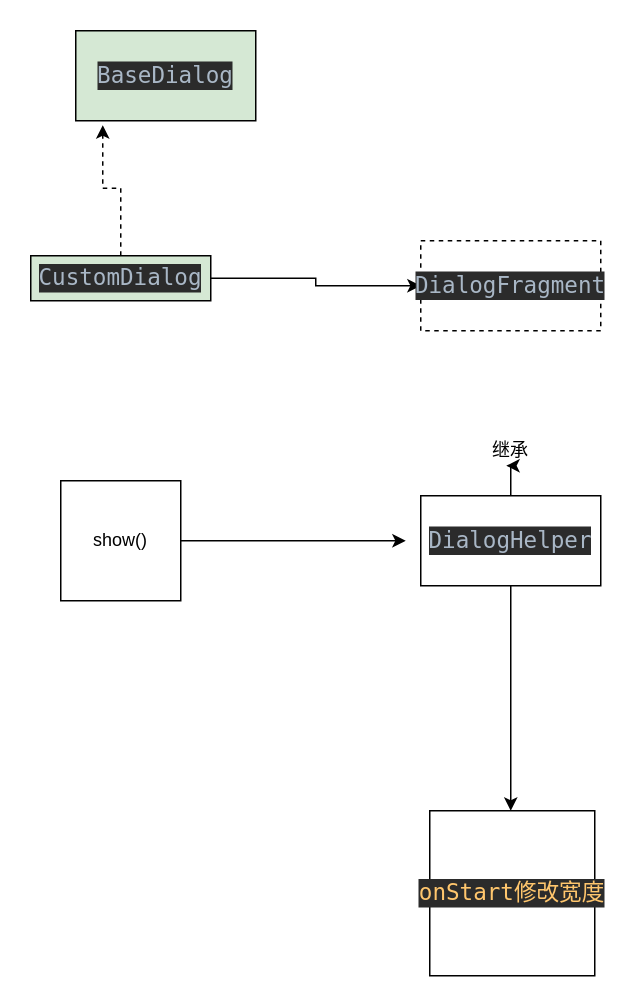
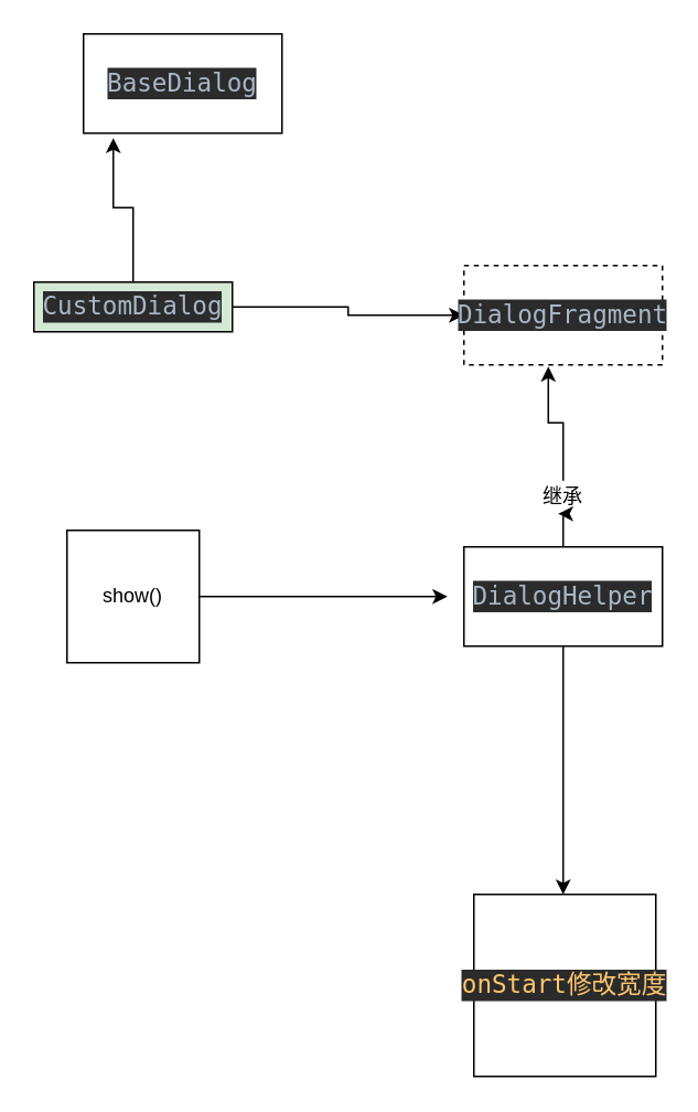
- <mxCell id="2" value="&lt;pre style=&quot;background-color: #2b2b2b ; color: #a9b7c6 ; font-family: &amp;#34;fira code medium&amp;#34; , monospace ; font-size: 11.3pt&quot;&gt;BaseDialog&lt;/pre&gt;" style="rounded=0;whiteSpace=wrap;html=1;fillColor=#d5e8d4;" parent="1" vertex="1"><mxGeometry x="50" y="20" width="120" height="60" as="geometry" /></mxCell>
+ <mxCell id="2" value="&lt;pre style=&quot;background-color: #2b2b2b ; color: #a9b7c6 ; font-family: &amp;#34;fira code medium&amp;#34; , monospace ; font-size: 11.3pt&quot;&gt;BaseDialog&lt;/pre&gt;" style="rounded=0;whiteSpace=wrap;html=1;" parent="1" vertex="1"><mxGeometry x="50" y="20" width="120" height="60" as="geometry" /></mxCell>
- <mxCell id="3" style="edgeStyle=orthogonalEdgeStyle;rounded=0;orthogonalLoop=1;jettySize=auto;html=1;entryX=0.15;entryY=1.05;entryDx=0;entryDy=0;entryPerimeter=0;dashed=1;" parent="1" source="5" target="2" edge="1"><mxGeometry relative="1" as="geometry" /></mxCell>
+ <mxCell id="3" style="edgeStyle=orthogonalEdgeStyle;rounded=0;orthogonalLoop=1;jettySize=auto;html=1;entryX=0.15;entryY=1.05;entryDx=0;entryDy=0;entryPerimeter=0;" parent="1" source="5" target="2" edge="1"><mxGeometry relative="1" as="geometry" /></mxCell>
+ <mxCell id="8" style="edgeStyle=orthogonalEdgeStyle;rounded=0;orthogonalLoop=1;jettySize=auto;html=1;entryX=0.425;entryY=1.017;entryDx=0;entryDy=0;entryPerimeter=0;" parent="1" source="13" target="11" edge="1"><mxGeometry relative="1" as="geometry" /></mxCell>
